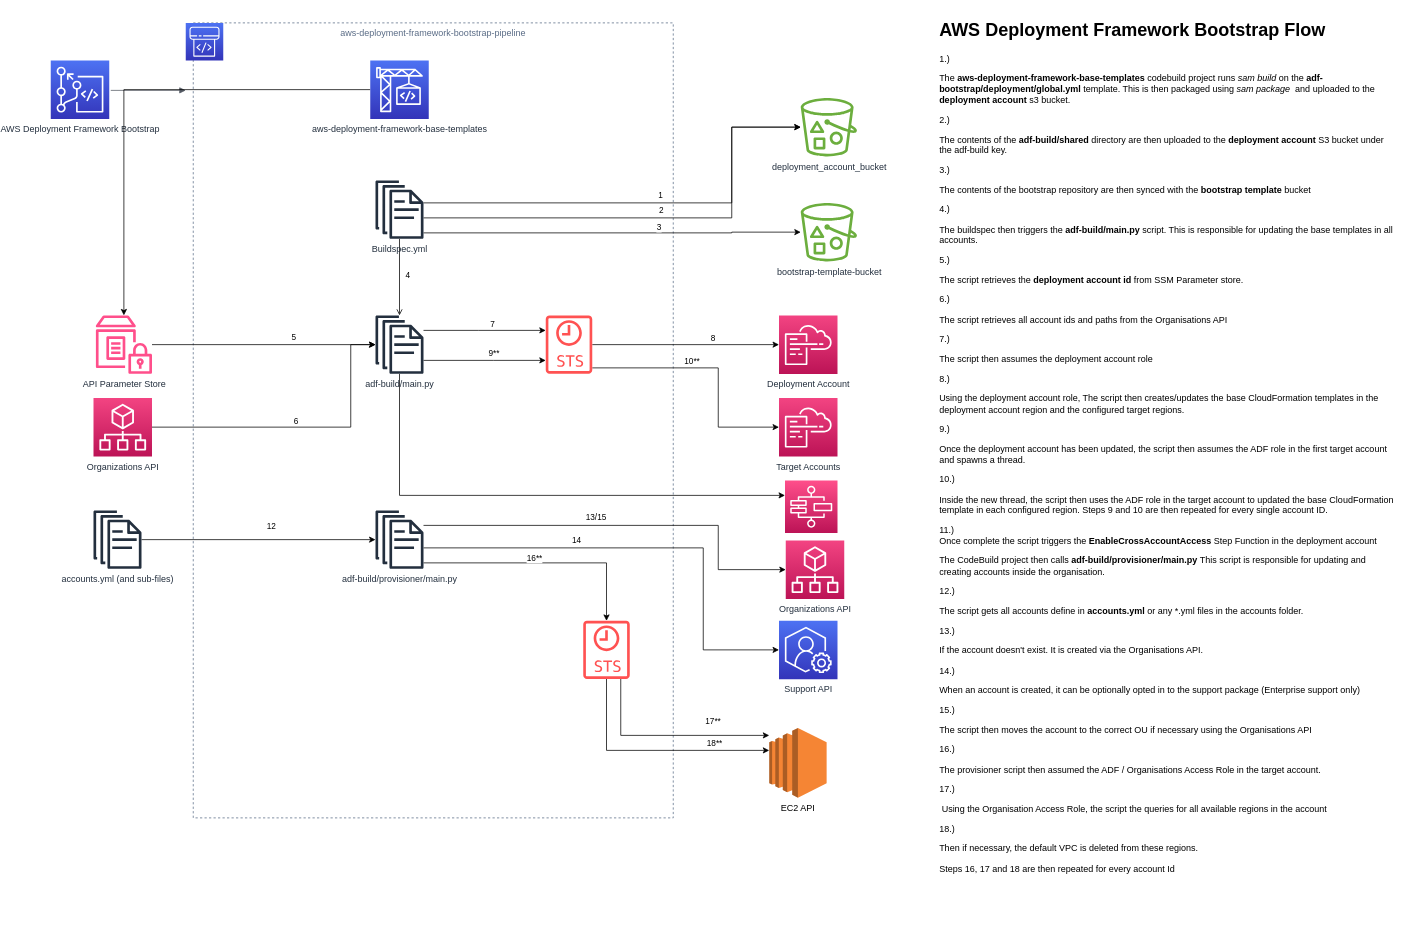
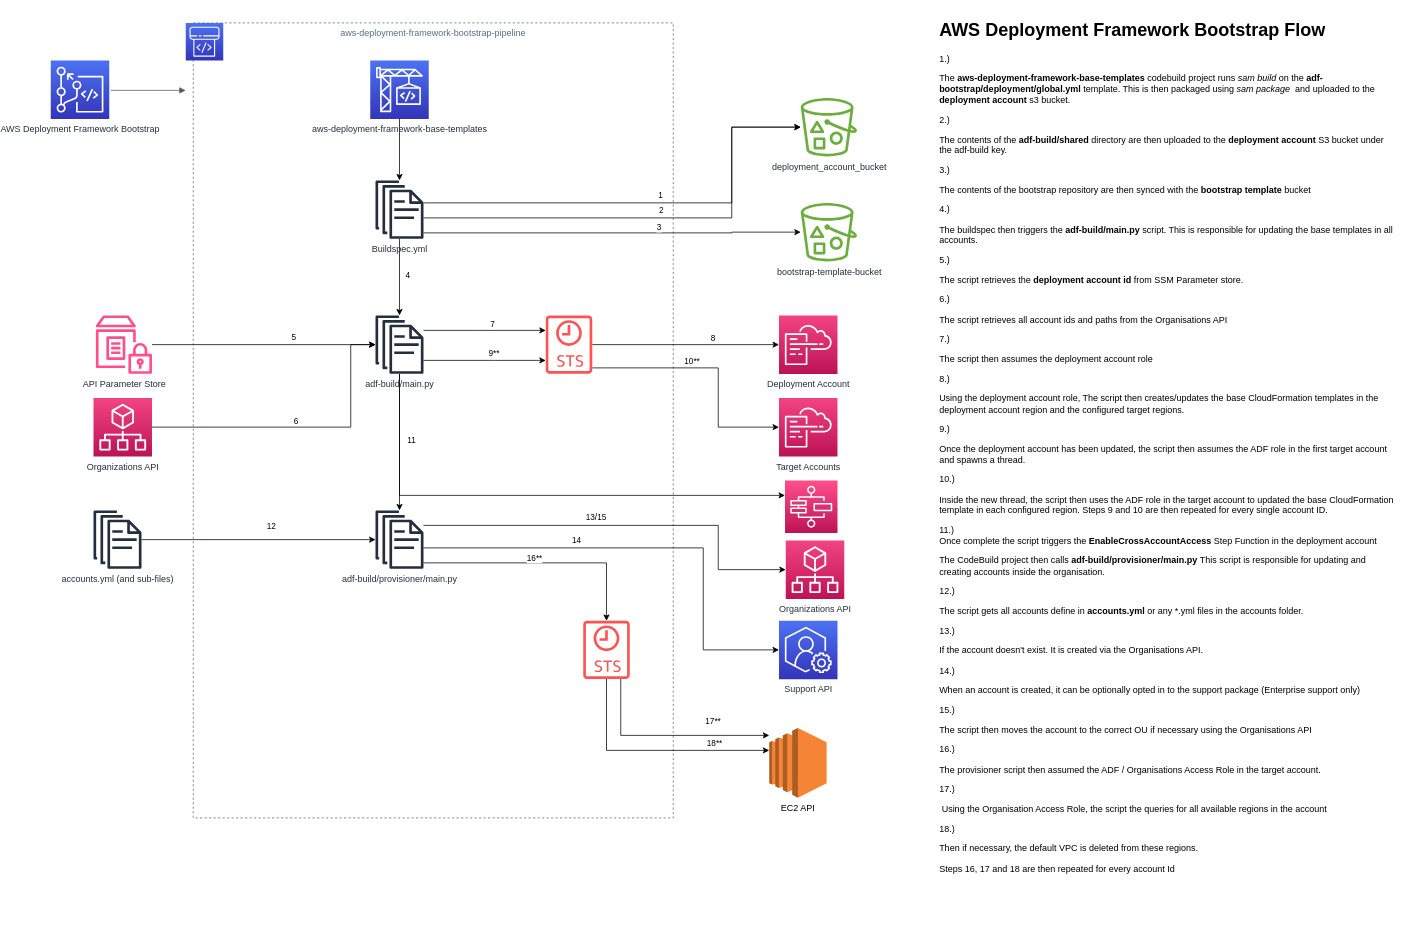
- <mxCell id="12" style="edgeStyle=orthogonalEdgeStyle;rounded=0;orthogonalLoop=1;jettySize=auto;html=1;" parent="1" source="13" target="18" edge="1"><mxGeometry relative="1" as="geometry" /></mxCell>
+ <mxCell id="12" style="edgeStyle=orthogonalEdgeStyle;rounded=0;orthogonalLoop=1;jettySize=auto;html=1;" parent="1" source="13" target="21" edge="1"><mxGeometry relative="1" as="geometry" /></mxCell>
- <mxCell id="19" style="edgeStyle=orthogonalEdgeStyle;rounded=0;orthogonalLoop=1;jettySize=auto;html=1;endArrow=open;" parent="1" source="21" target="29" edge="1"><mxGeometry relative="1" as="geometry" /></mxCell>
+ <mxCell id="19" style="edgeStyle=orthogonalEdgeStyle;rounded=0;orthogonalLoop=1;jettySize=auto;html=1;" parent="1" source="21" target="29" edge="1"><mxGeometry relative="1" as="geometry" /></mxCell>
+ <mxCell id="26" value="" style="edgeStyle=orthogonalEdgeStyle;rounded=0;orthogonalLoop=1;jettySize=auto;html=1;" parent="1" source="29" target="46" edge="1"><mxGeometry relative="1" as="geometry" /></mxCell>
+ <mxCell id="27" value="11" style="edgeLabel;html=1;align=center;verticalAlign=middle;resizable=0;points=[];" parent="26" vertex="1" connectable="0"><mxGeometry x="-0.022" y="-1" relative="1" as="geometry"><mxPoint x="16" as="offset" /></mxGeometry></mxCell>
